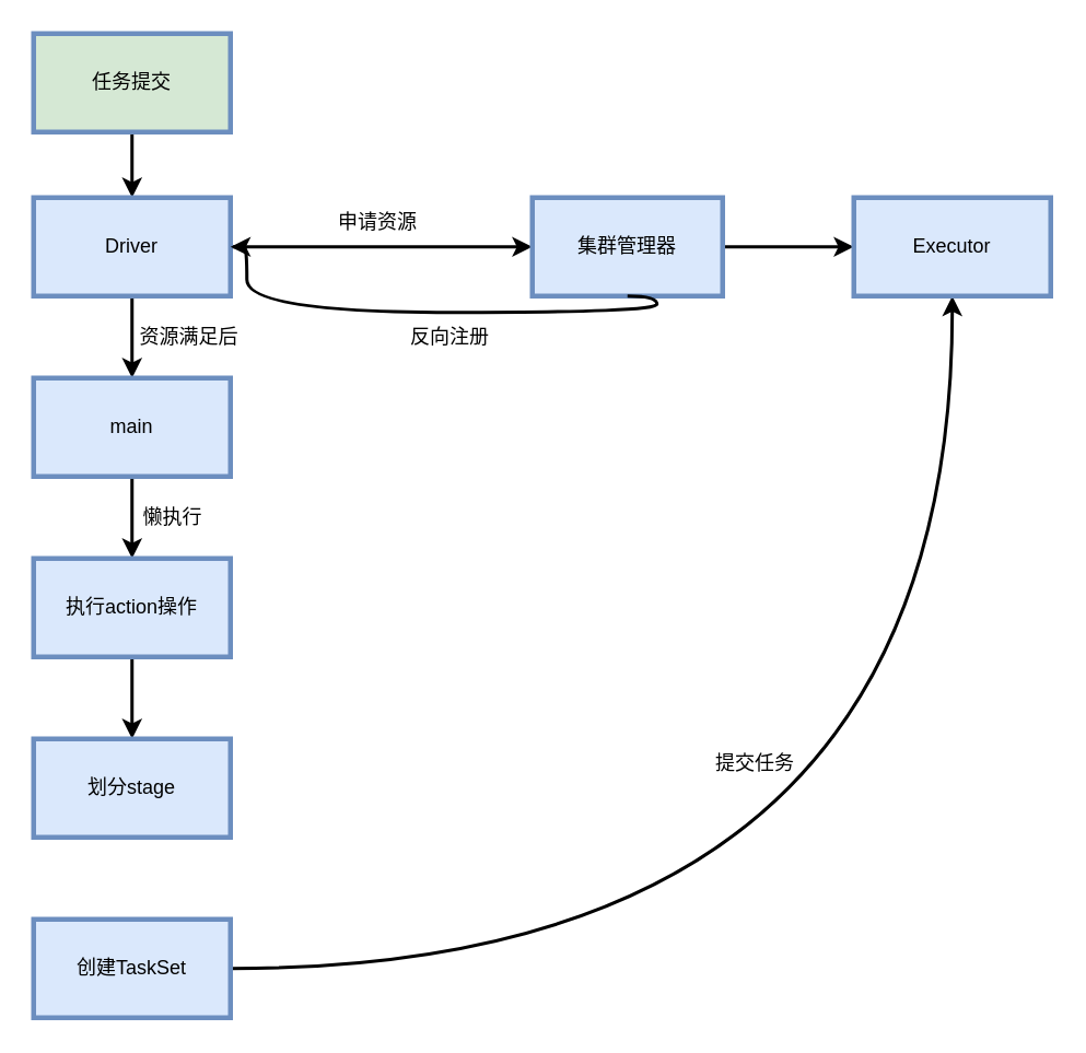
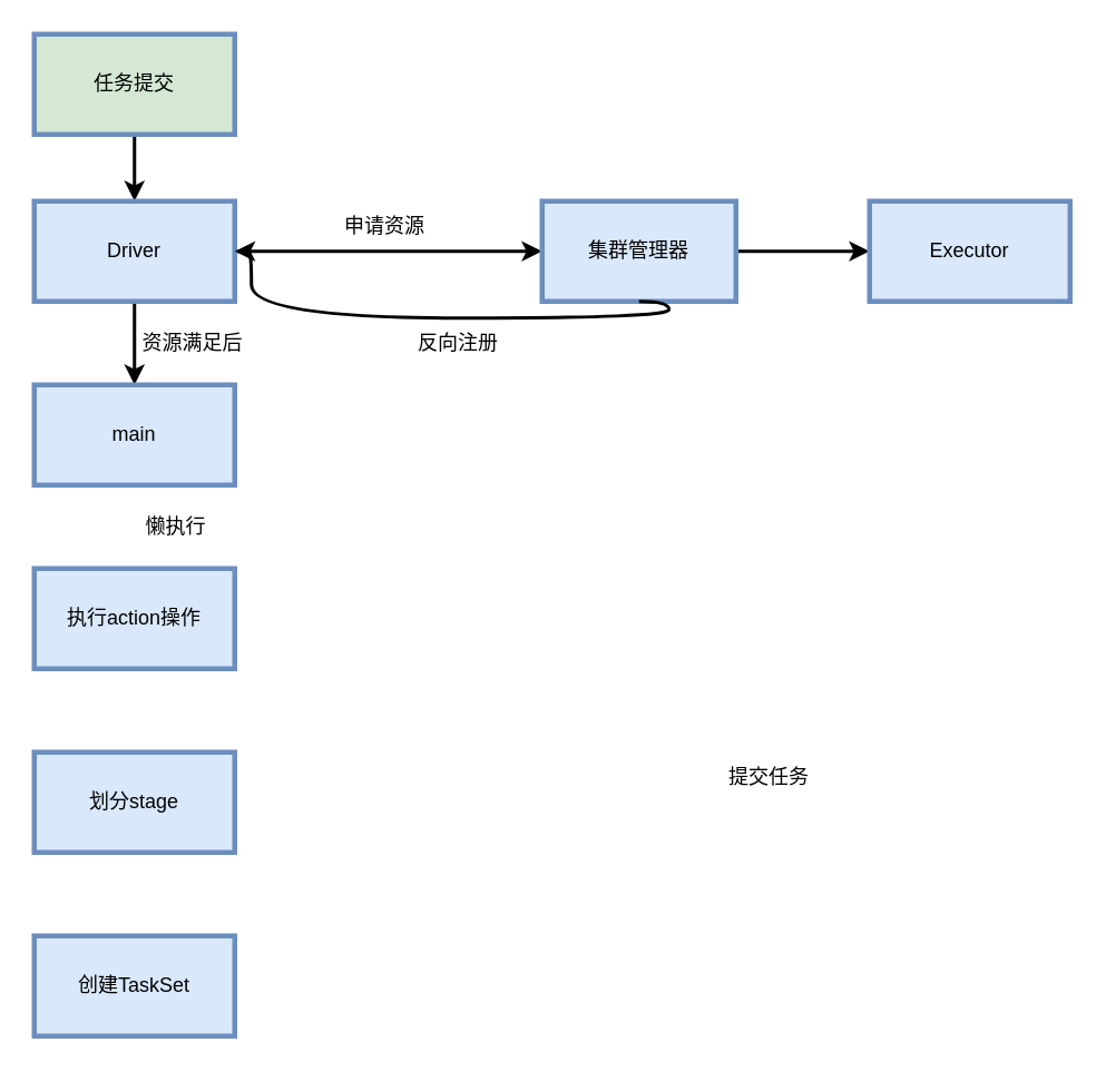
- <mxCell id="12" style="edgeStyle=orthogonalEdgeStyle;curved=1;rounded=0;orthogonalLoop=1;jettySize=auto;html=1;exitX=0.5;exitY=1;exitDx=0;exitDy=0;strokeWidth=2;elbow=vertical;" edge="1" parent="1" source="13" target="15"><mxGeometry relative="1" as="geometry" /></mxCell>
- <mxCell id="14" style="edgeStyle=orthogonalEdgeStyle;curved=1;rounded=0;orthogonalLoop=1;jettySize=auto;html=1;exitX=0.5;exitY=1;exitDx=0;exitDy=0;strokeWidth=2;elbow=vertical;" edge="1" parent="1" source="15" target="17"><mxGeometry relative="1" as="geometry" /></mxCell>
- <mxCell id="16" style="edgeStyle=orthogonalEdgeStyle;curved=1;rounded=0;orthogonalLoop=1;jettySize=auto;html=1;entryX=0.5;entryY=1;entryDx=0;entryDy=0;strokeWidth=2;elbow=vertical;exitX=1;exitY=0.5;exitDx=0;exitDy=0;" edge="1" parent="1" source="22" target="18"><mxGeometry relative="1" as="geometry" /></mxCell>
